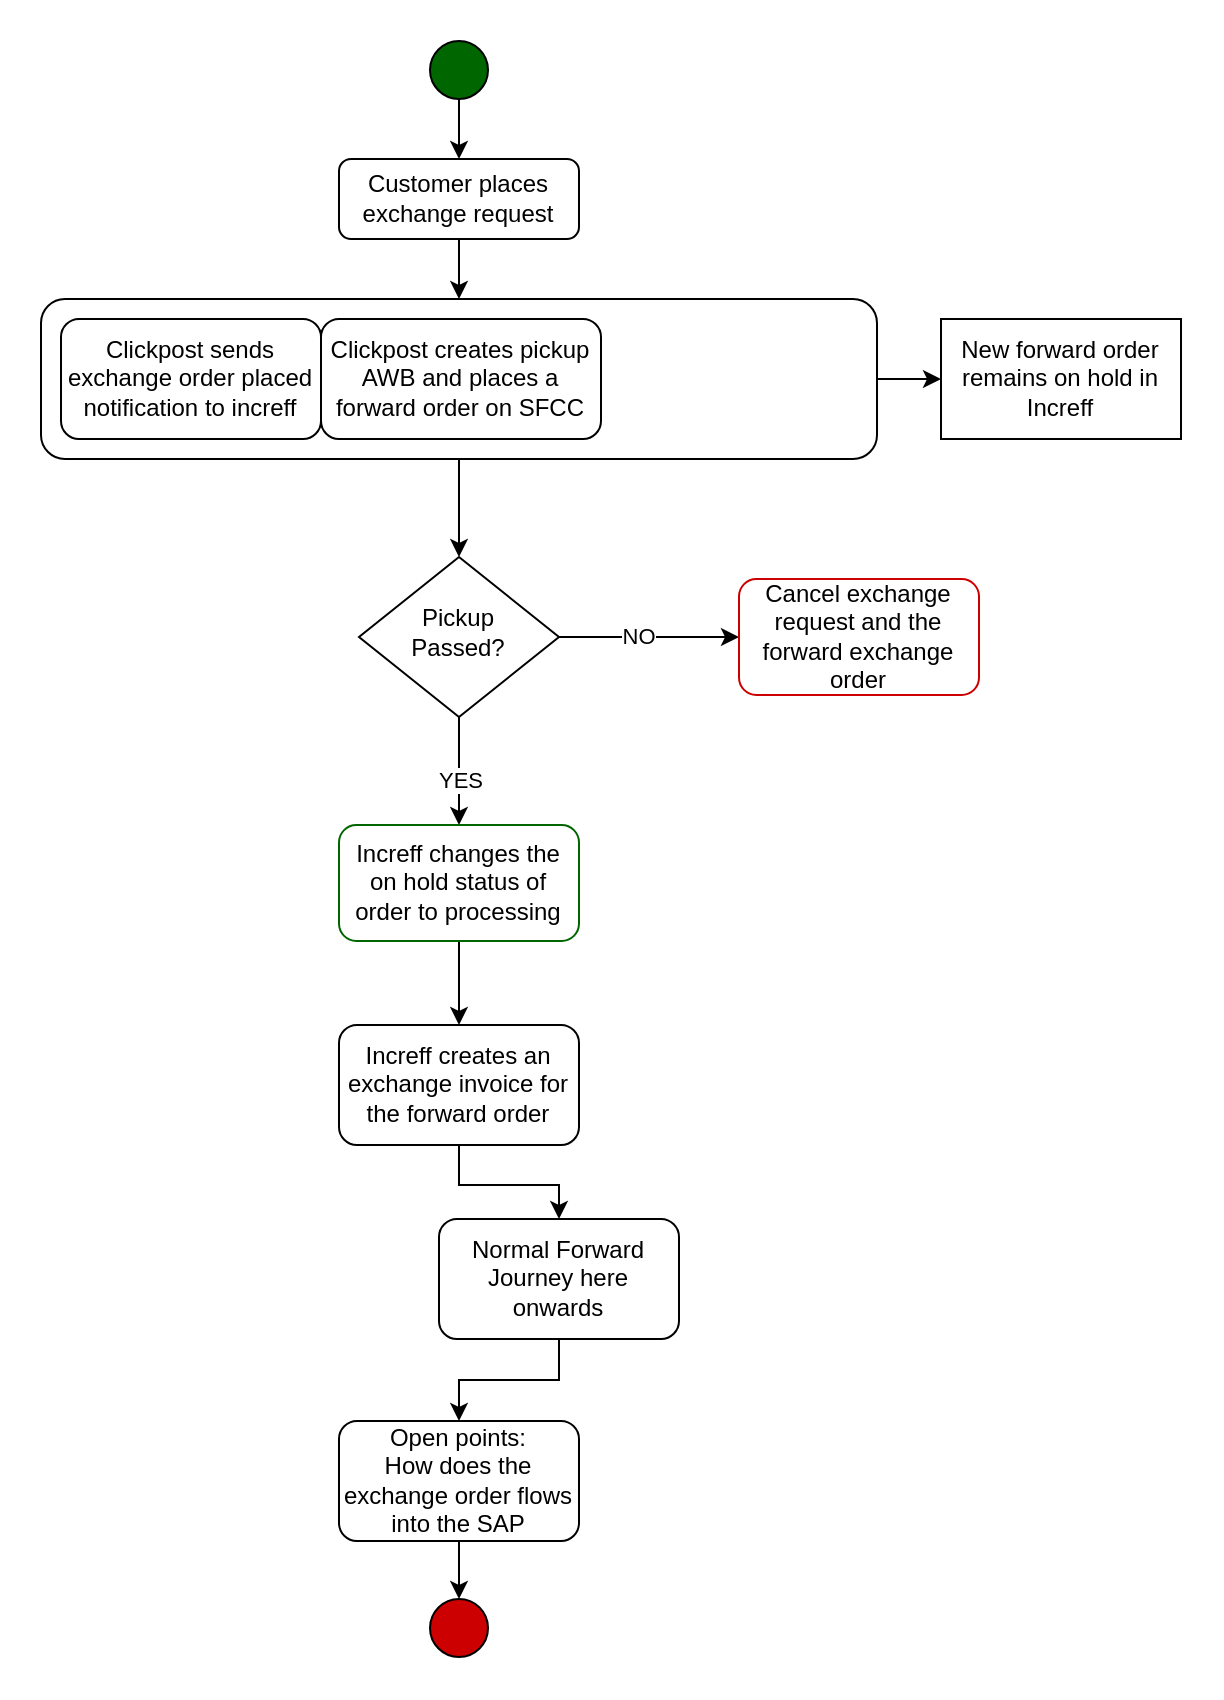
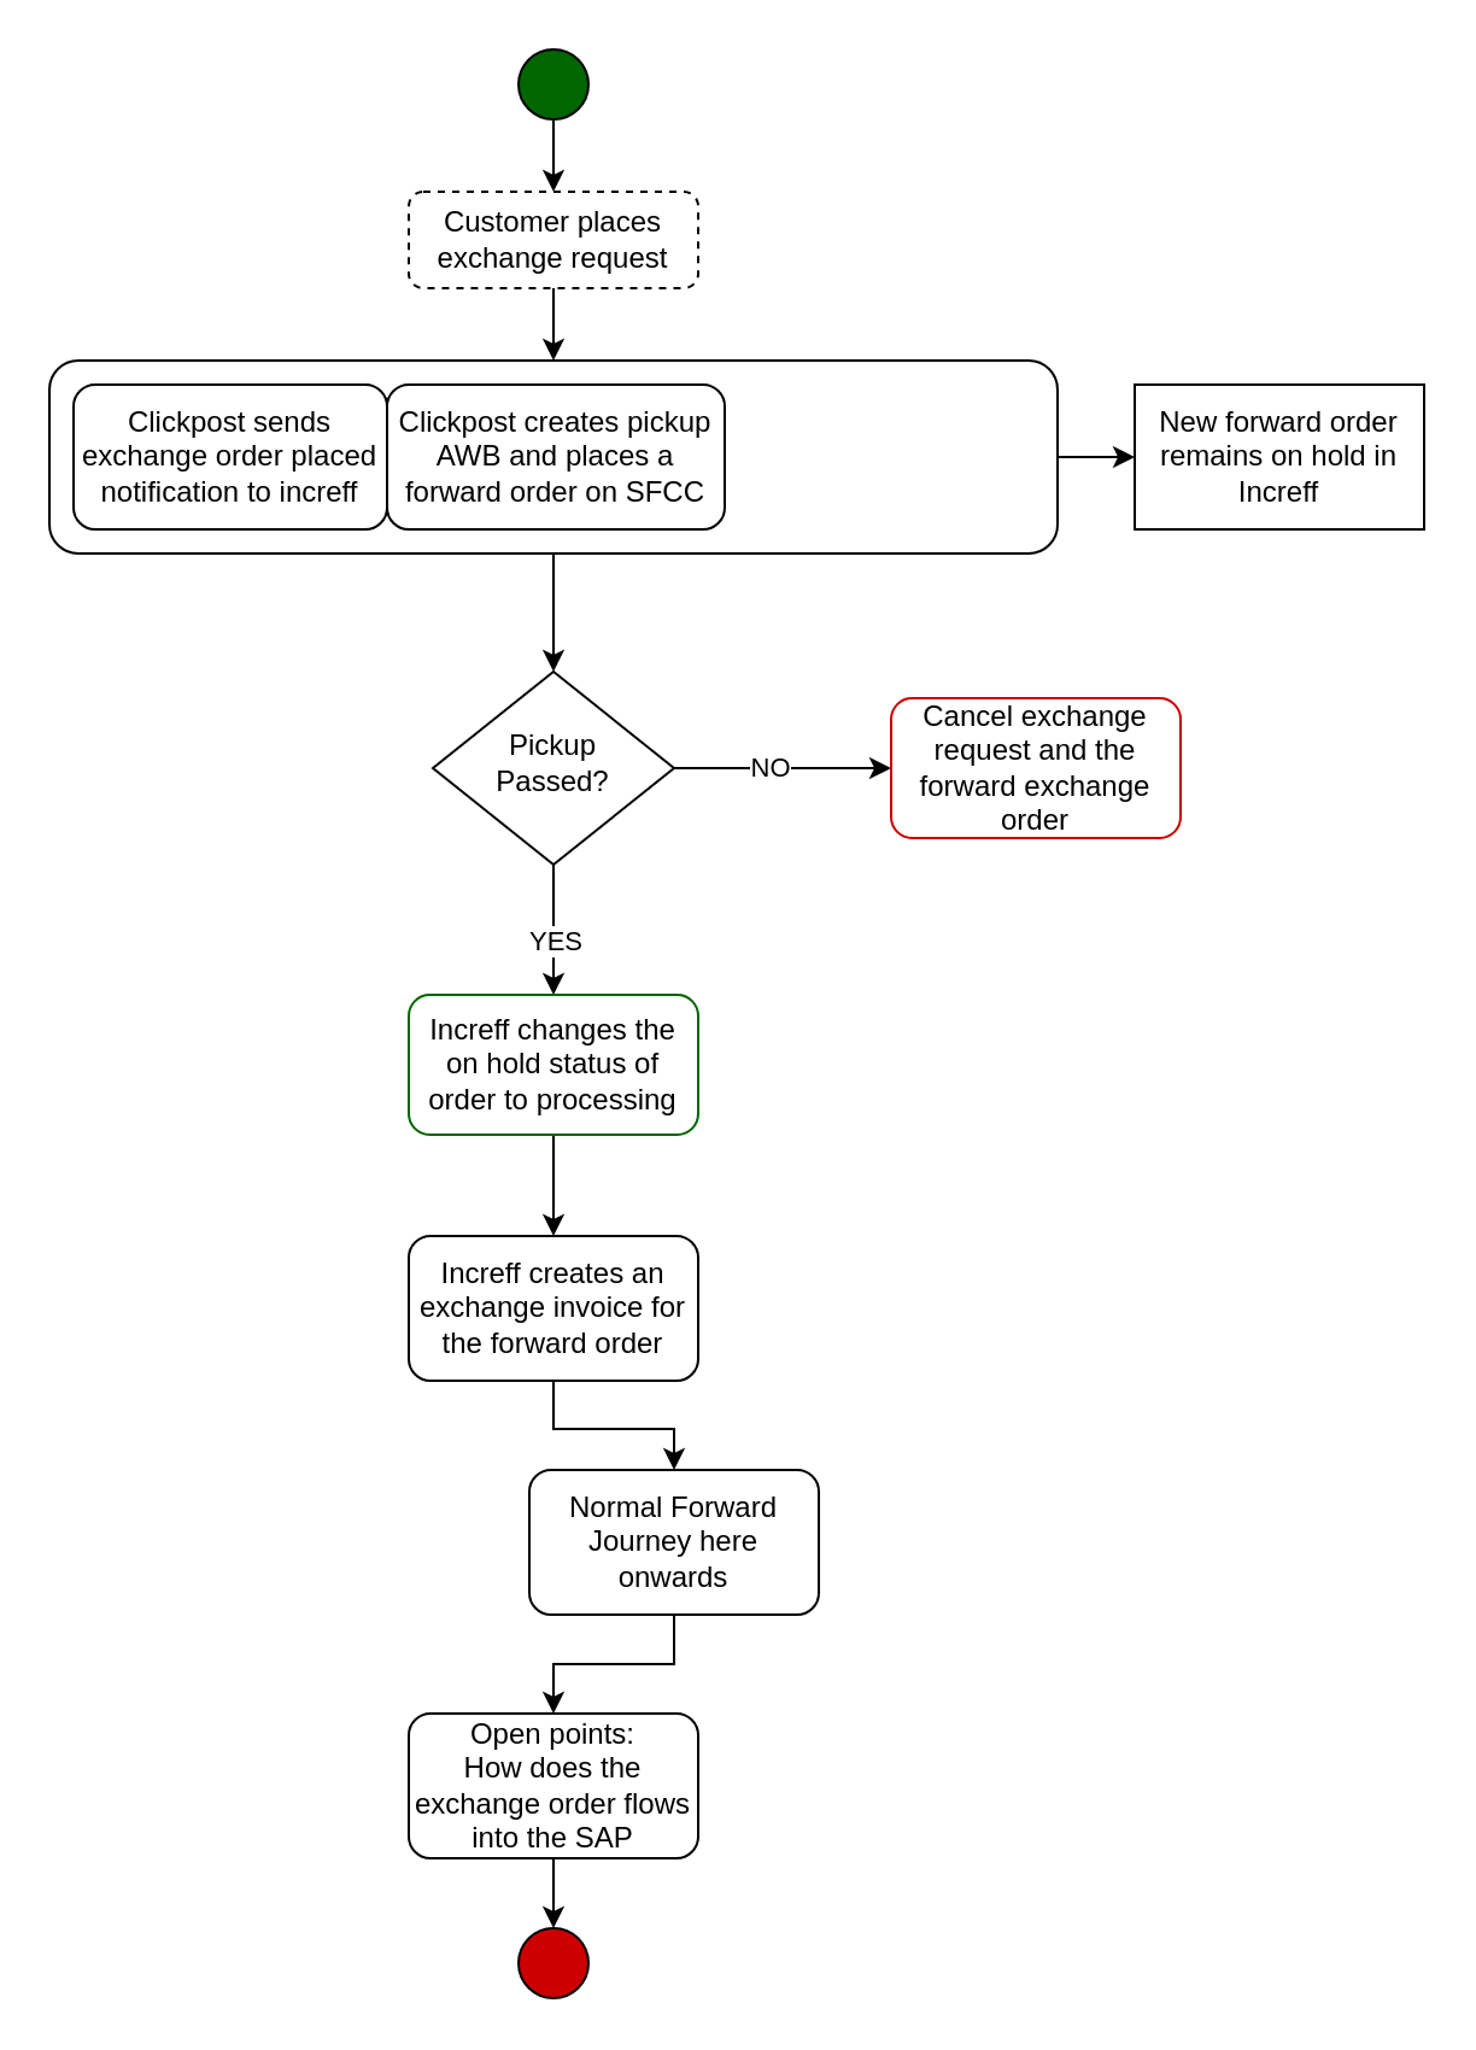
- <mxCell id="6" value="Customer places exchange request" style="rounded=1;whiteSpace=wrap;html=1;fontSize=12;glass=0;strokeWidth=1;shadow=0;" parent="1" vertex="1"><mxGeometry x="169" y="79" width="120" height="40" as="geometry" /></mxCell>
+ <mxCell id="6" value="Customer places exchange request" style="rounded=1;whiteSpace=wrap;html=1;fontSize=12;glass=0;strokeWidth=1;shadow=0;dashed=1;" parent="1" vertex="1"><mxGeometry x="169" y="79" width="120" height="40" as="geometry" /></mxCell>
